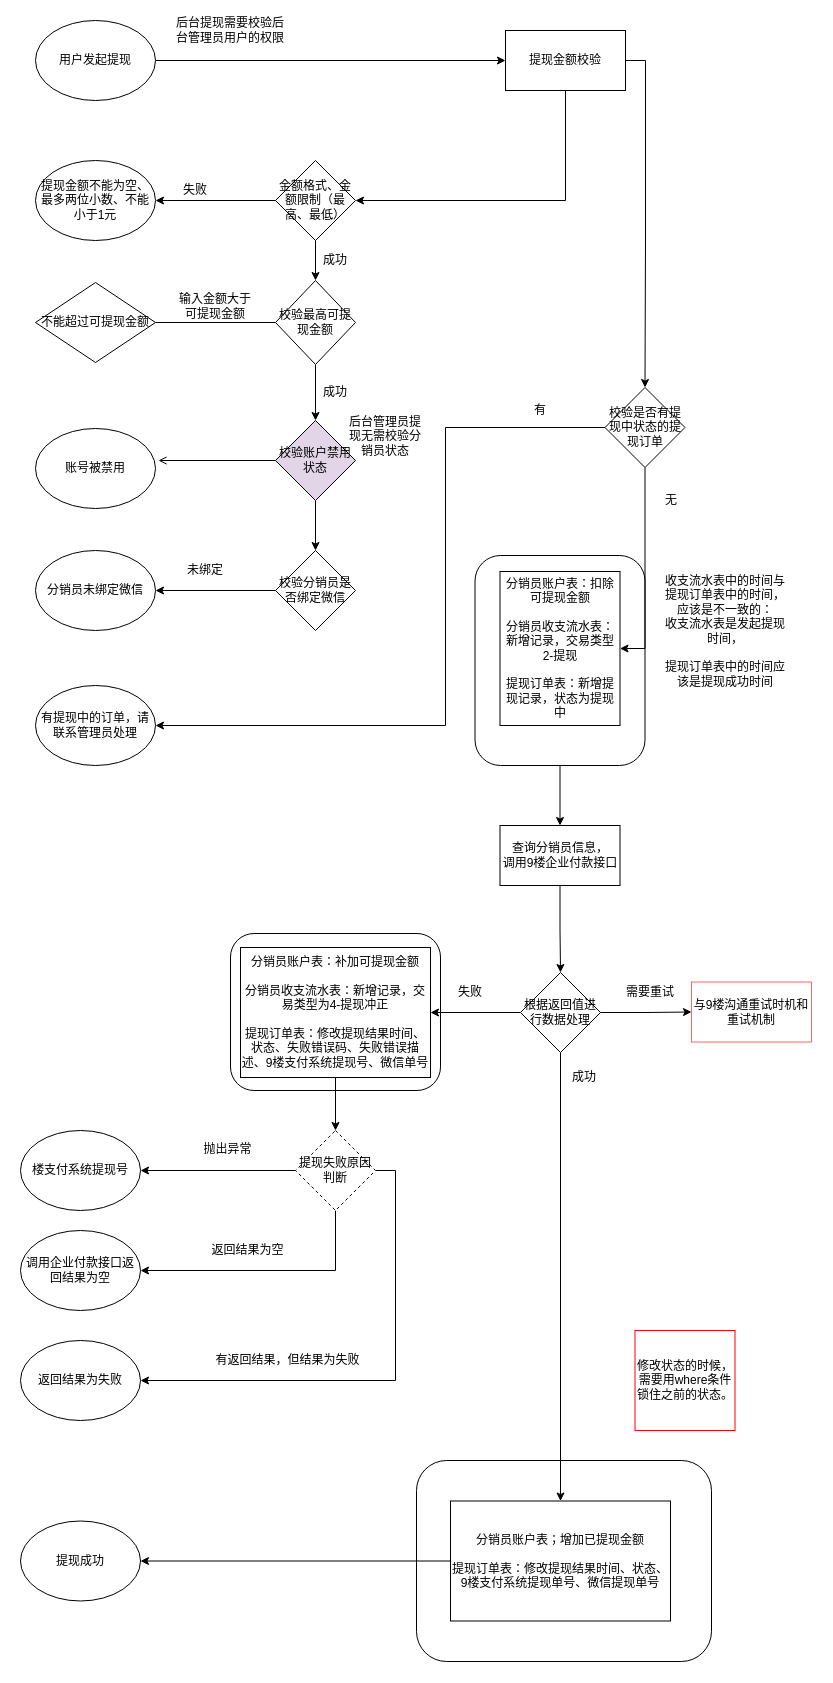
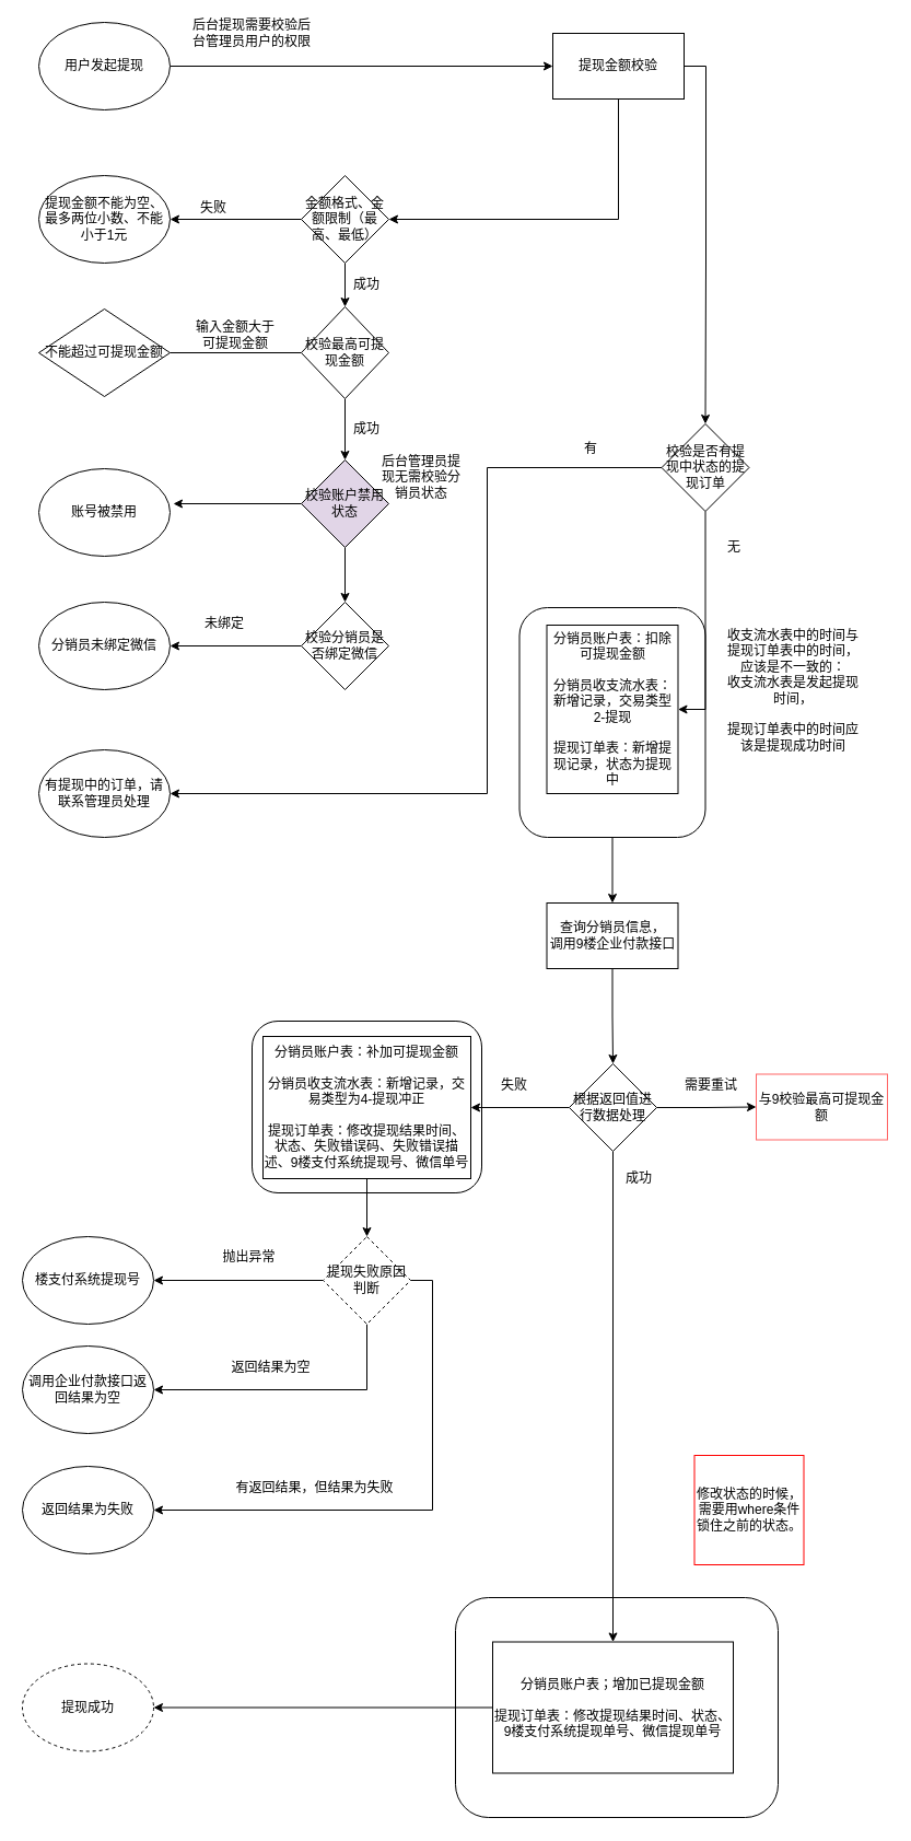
- <mxCell id="15" style="edgeStyle=orthogonalEdgeStyle;rounded=0;orthogonalLoop=1;jettySize=auto;html=1;entryX=1.025;entryY=0.4;entryDx=0;entryDy=0;entryPerimeter=0;endArrow=open;" parent="1" source="17" target="19" edge="1"><mxGeometry relative="1" as="geometry" /></mxCell>
+ <mxCell id="15" style="edgeStyle=orthogonalEdgeStyle;rounded=0;orthogonalLoop=1;jettySize=auto;html=1;entryX=1.025;entryY=0.4;entryDx=0;entryDy=0;entryPerimeter=0;" parent="1" source="17" target="19" edge="1"><mxGeometry relative="1" as="geometry" /></mxCell>
- <mxCell id="39" value="与9楼沟通重试时机和重试机制" style="rounded=0;whiteSpace=wrap;html=1;strokeColor=#FF6666;" parent="1" vertex="1"><mxGeometry x="691" y="981.5" width="120" height="60" as="geometry" /></mxCell>
+ <mxCell id="39" value="与9校验最高可提现金额" style="rounded=0;whiteSpace=wrap;html=1;strokeColor=#FF6666;" parent="1" vertex="1"><mxGeometry x="691" y="981.5" width="120" height="60" as="geometry" /></mxCell>
- <mxCell id="42" value="提现成功" style="ellipse;whiteSpace=wrap;html=1;strokeColor=#000000;" parent="1" vertex="1"><mxGeometry x="20" y="1520.5" width="120" height="80" as="geometry" /></mxCell>
+ <mxCell id="42" value="提现成功" style="ellipse;whiteSpace=wrap;html=1;strokeColor=#000000;dashed=1;" parent="1" vertex="1"><mxGeometry x="20" y="1520.5" width="120" height="80" as="geometry" /></mxCell>
